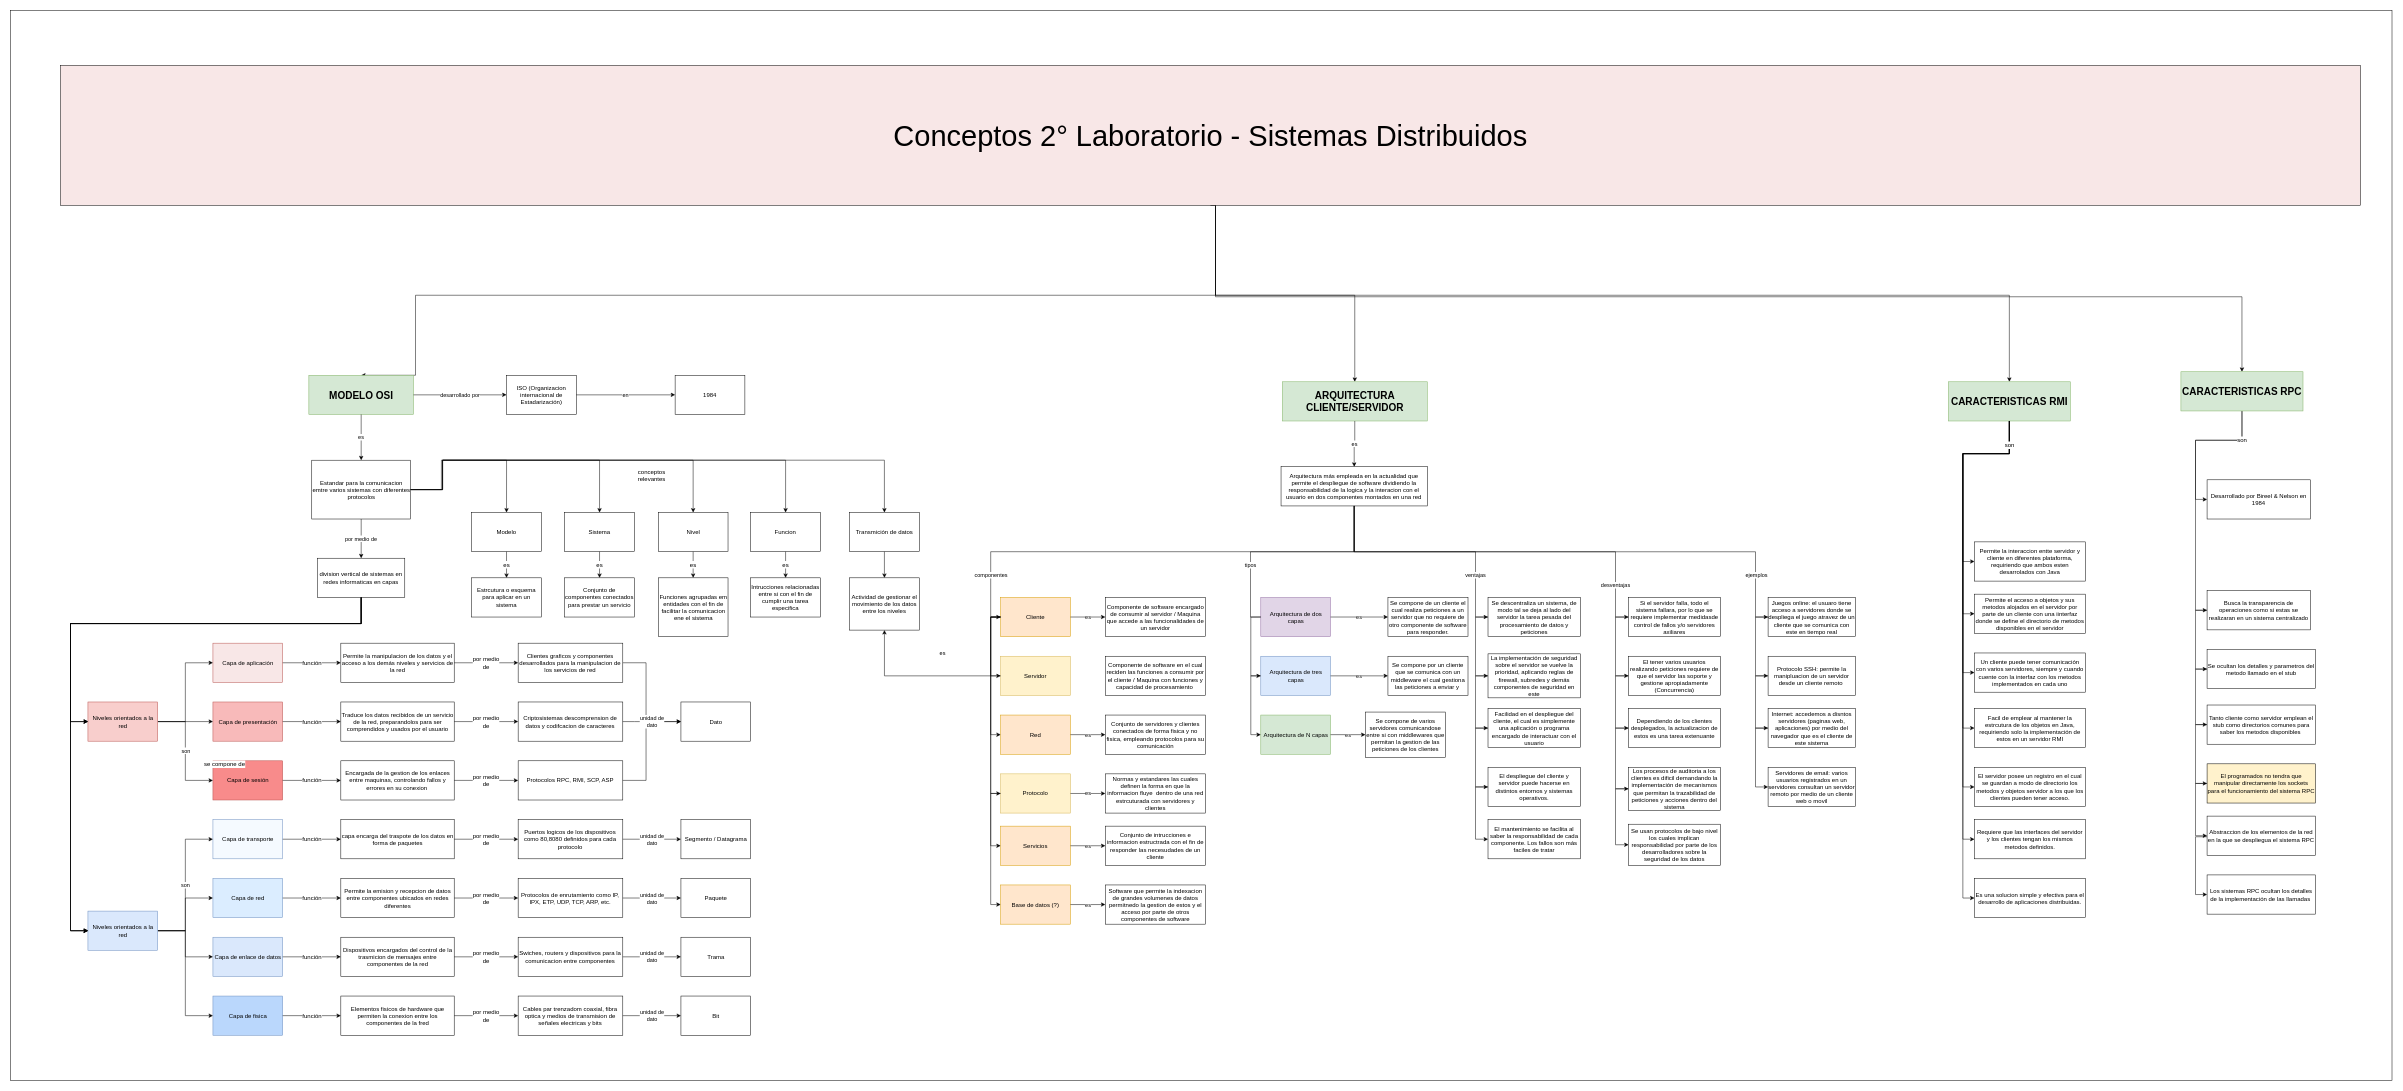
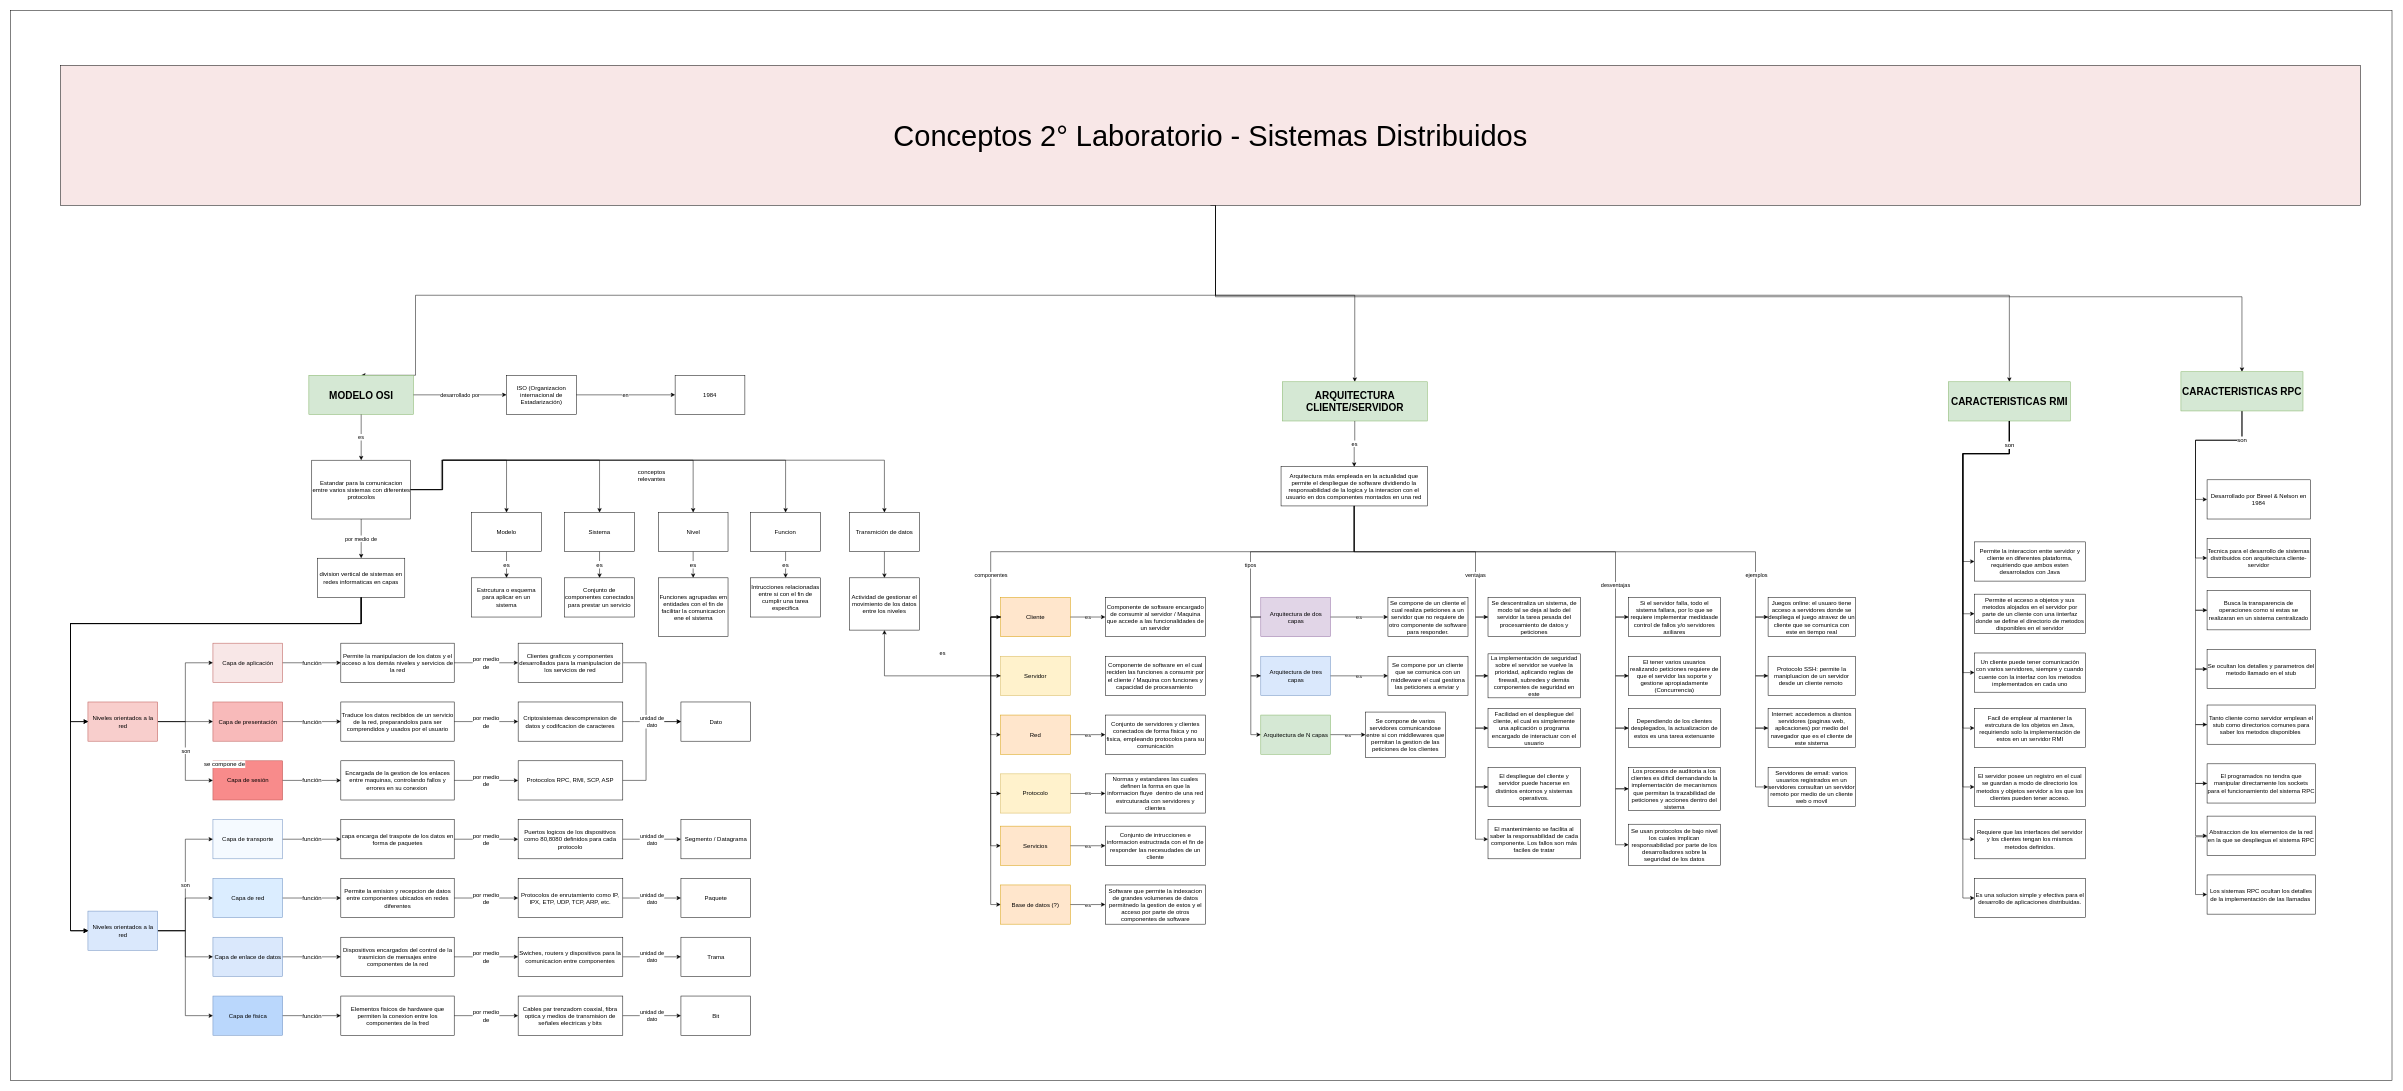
+ <mxCell id="12" style="edgeStyle=orthogonalEdgeStyle;rounded=0;orthogonalLoop=1;jettySize=auto;html=1;exitX=0.5;exitY=1;exitDx=0;exitDy=0;entryX=0;entryY=0.5;entryDx=0;entryDy=0;fontSize=58;" parent="1" source="14" target="176" edge="1"><mxGeometry relative="1" as="geometry"><Array as="points"><mxPoint x="4483" y="880" /><mxPoint x="4390" y="880" /><mxPoint x="4390" y="1116" /></Array></mxGeometry></mxCell>
+ <mxCell id="176" value="Tecnica para el desarrollo de sistemas distribuidos con arquitectura cliente-servidor" style="rounded=0;whiteSpace=wrap;html=1;" parent="1" vertex="1"><mxGeometry x="4413.15" y="1076.27" width="206.85" height="78.42" as="geometry" /></mxCell>
- <mxCell id="184" value="El programados no tendra que manipular directamente los sockets para el funcionamiento del sistema RPC" style="rounded=0;whiteSpace=wrap;html=1;fillColor=#fff2cc;" parent="1" vertex="1"><mxGeometry x="4413.15" y="1527.16" width="216.85" height="78.42" as="geometry" /></mxCell>
+ <mxCell id="184" value="El programados no tendra que manipular directamente los sockets para el funcionamiento del sistema RPC" style="rounded=0;whiteSpace=wrap;html=1;" parent="1" vertex="1"><mxGeometry x="4413.15" y="1527.16" width="216.85" height="78.42" as="geometry" /></mxCell>
